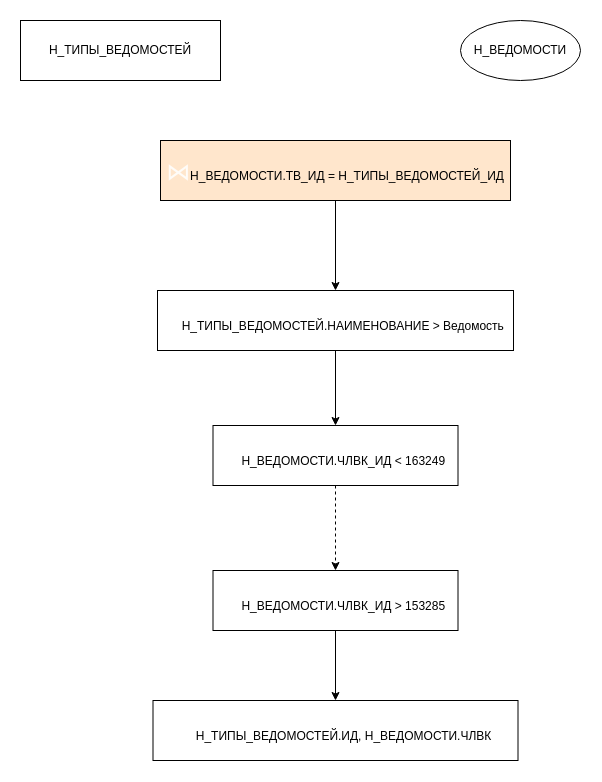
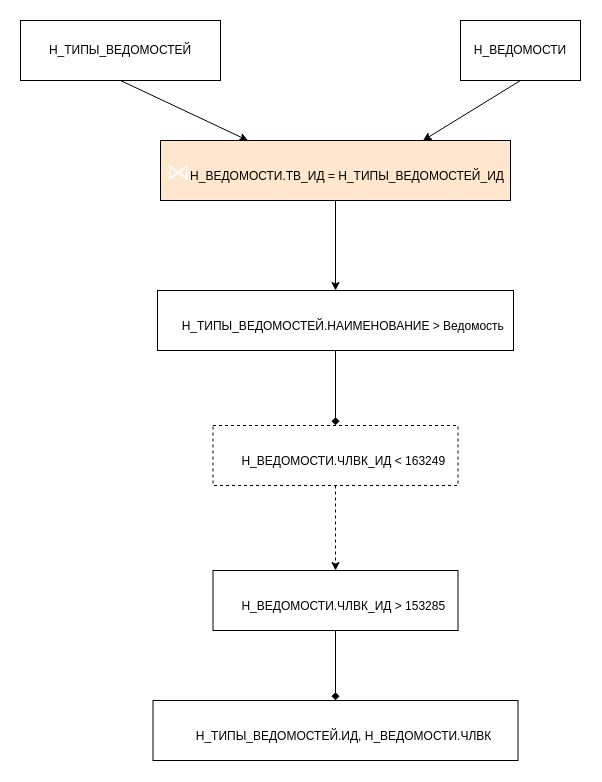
- <mxCell id="3" value="Н_ВЕДОМОСТИ" style="ellipse;whiteSpace=wrap;html=1;" parent="1" vertex="1"><mxGeometry x="460" y="20" width="120" height="60" as="geometry" /></mxCell>
+ <mxCell id="3" value="Н_ВЕДОМОСТИ" style="rounded=0;whiteSpace=wrap;html=1;" parent="1" vertex="1"><mxGeometry x="460" y="20" width="120" height="60" as="geometry" /></mxCell>
+ <mxCell id="6" value="" style="endArrow=classic;html=1;rounded=0;exitX=0.5;exitY=1;exitDx=0;exitDy=0;entryX=0.25;entryY=0;entryDx=0;entryDy=0;" parent="1" source="2" target="4" edge="1"><mxGeometry width="50" height="50" relative="1" as="geometry"><mxPoint x="300" y="200" as="sourcePoint" /><mxPoint x="350" y="150" as="targetPoint" /></mxGeometry></mxCell>
+ <mxCell id="5" value="" style="endArrow=classic;html=1;rounded=0;exitX=0.5;exitY=1;exitDx=0;exitDy=0;entryX=0.75;entryY=0;entryDx=0;entryDy=0;" parent="1" source="3" target="4" edge="1"><mxGeometry width="50" height="50" relative="1" as="geometry"><mxPoint x="300" y="200" as="sourcePoint" /><mxPoint x="350" y="150" as="targetPoint" /></mxGeometry></mxCell>
- <mxCell id="10" value="" style="endArrow=classic;html=1;rounded=0;exitX=0.5;exitY=1;exitDx=0;exitDy=0;entryX=0.5;entryY=0;entryDx=0;entryDy=0;" parent="1" source="7" target="9" edge="1"><mxGeometry width="50" height="50" relative="1" as="geometry"><mxPoint x="300" y="450" as="sourcePoint" /><mxPoint x="350" y="400" as="targetPoint" /></mxGeometry></mxCell>
+ <mxCell id="10" value="" style="endArrow=diamond;html=1;rounded=0;exitX=0.5;exitY=1;exitDx=0;exitDy=0;entryX=0.5;entryY=0;entryDx=0;entryDy=0;" parent="1" source="7" target="9" edge="1"><mxGeometry width="50" height="50" relative="1" as="geometry"><mxPoint x="300" y="450" as="sourcePoint" /><mxPoint x="350" y="400" as="targetPoint" /></mxGeometry></mxCell>
- <mxCell id="9" value="&lt;span style=&quot;color: rgba(255, 255, 255, 0.85); font-family: &amp;quot;Helvetica Neue&amp;quot;; text-align: start; background-color: initial;&quot;&gt;&lt;font style=&quot;font-size: 24px;&quot;&gt;σ&lt;/font&gt;&lt;/span&gt;Н_ВЕДОМОСТИ.ЧЛВК_ИД &amp;lt; 163249" style="rounded=0;whiteSpace=wrap;html=1;" parent="1" vertex="1"><mxGeometry x="212.5" y="425" width="245" height="60" as="geometry" /></mxCell>
+ <mxCell id="9" value="&lt;span style=&quot;color: rgba(255, 255, 255, 0.85); font-family: &amp;quot;Helvetica Neue&amp;quot;; text-align: start; background-color: initial;&quot;&gt;&lt;font style=&quot;font-size: 24px;&quot;&gt;σ&lt;/font&gt;&lt;/span&gt;Н_ВЕДОМОСТИ.ЧЛВК_ИД &amp;lt; 163249" style="rounded=0;whiteSpace=wrap;html=1;dashed=1;" parent="1" vertex="1"><mxGeometry x="212.5" y="425" width="245" height="60" as="geometry" /></mxCell>
- <mxCell id="14" value="" style="endArrow=classic;html=1;rounded=0;exitX=0.5;exitY=1;exitDx=0;exitDy=0;entryX=0.5;entryY=0;entryDx=0;entryDy=0;" parent="1" source="11" target="13" edge="1"><mxGeometry width="50" height="50" relative="1" as="geometry"><mxPoint x="300" y="760" as="sourcePoint" /><mxPoint x="350" y="710" as="targetPoint" /></mxGeometry></mxCell>
+ <mxCell id="14" value="" style="endArrow=diamond;html=1;rounded=0;exitX=0.5;exitY=1;exitDx=0;exitDy=0;entryX=0.5;entryY=0;entryDx=0;entryDy=0;" parent="1" source="11" target="13" edge="1"><mxGeometry width="50" height="50" relative="1" as="geometry"><mxPoint x="300" y="760" as="sourcePoint" /><mxPoint x="350" y="710" as="targetPoint" /></mxGeometry></mxCell>
